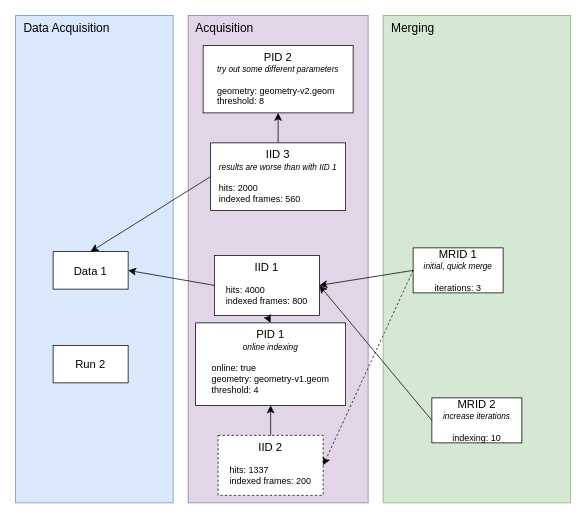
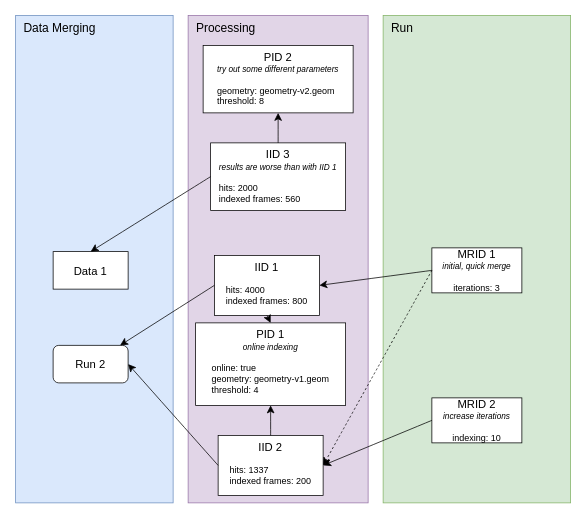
- <mxCell id="4" value="&amp;nbsp; Data Acquisition" style="rounded=0;whiteSpace=wrap;html=1;verticalAlign=top;align=left;textShadow=0;shadow=0;fontSize=16;fillColor=#dae8fc;strokeColor=#6c8ebf;" vertex="1" parent="1"><mxGeometry x="20" y="20" width="210" height="650" as="geometry" /></mxCell>
+ <mxCell id="4" value="&amp;nbsp; Data Merging" style="rounded=0;whiteSpace=wrap;html=1;verticalAlign=top;align=left;textShadow=0;shadow=0;fontSize=16;fillColor=#dae8fc;strokeColor=#6c8ebf;" vertex="1" parent="1"><mxGeometry x="20" y="20" width="210" height="650" as="geometry" /></mxCell>
- <mxCell id="3" value="&amp;nbsp; Acquisition" style="rounded=0;whiteSpace=wrap;html=1;verticalAlign=top;align=left;textShadow=0;shadow=0;fontSize=16;fillColor=#e1d5e7;strokeColor=#9673a6;" vertex="1" parent="1"><mxGeometry x="250" y="20" width="240" height="650" as="geometry" /></mxCell>
+ <mxCell id="3" value="&amp;nbsp; Processing" style="rounded=0;whiteSpace=wrap;html=1;verticalAlign=top;align=left;textShadow=0;shadow=0;fontSize=16;fillColor=#e1d5e7;strokeColor=#9673a6;" vertex="1" parent="1"><mxGeometry x="250" y="20" width="240" height="650" as="geometry" /></mxCell>
- <mxCell id="2" value="&amp;nbsp; Merging" style="rounded=0;whiteSpace=wrap;html=1;verticalAlign=top;align=left;textShadow=0;shadow=0;fontSize=16;fillColor=#d5e8d4;strokeColor=#82b366;" vertex="1" parent="1"><mxGeometry x="510" y="20" width="250" height="650" as="geometry" /></mxCell>
+ <mxCell id="2" value="&amp;nbsp; Run" style="rounded=0;whiteSpace=wrap;html=1;verticalAlign=top;align=left;textShadow=0;shadow=0;fontSize=16;fillColor=#d5e8d4;strokeColor=#82b366;" vertex="1" parent="1"><mxGeometry x="510" y="20" width="250" height="650" as="geometry" /></mxCell>
- <mxCell id="18" value="&lt;font style=&quot;font-size: 15px;&quot;&gt;MRID 1&lt;/font&gt;&lt;div&gt;&lt;font style=&quot;font-size: 11px;&quot;&gt;&lt;i&gt;initial, quick merge&lt;/i&gt;&lt;/font&gt;&lt;/div&gt;&lt;div&gt;&lt;br&gt;&lt;/div&gt;&lt;div&gt;iterations: 3&lt;/div&gt;" style="rounded=0;whiteSpace=wrap;html=1;" vertex="1" parent="1"><mxGeometry x="550" y="330" width="120" height="60" as="geometry" /></mxCell>
+ <mxCell id="18" value="&lt;font style=&quot;font-size: 15px;&quot;&gt;MRID 1&lt;/font&gt;&lt;div&gt;&lt;font style=&quot;font-size: 11px;&quot;&gt;&lt;i&gt;initial, quick merge&lt;/i&gt;&lt;/font&gt;&lt;/div&gt;&lt;div&gt;&lt;br&gt;&lt;/div&gt;&lt;div&gt;iterations: 3&lt;/div&gt;" style="rounded=0;whiteSpace=wrap;html=1;" vertex="1" parent="1"><mxGeometry x="575" y="330" width="120" height="60" as="geometry" /></mxCell>
- <mxCell id="11" value="" style="endArrow=classic;html=1;rounded=0;fontSize=12;startSize=8;endSize=8;curved=1;entryX=1;entryY=0.5;entryDx=0;entryDy=0;exitX=0;exitY=0.5;exitDx=0;exitDy=0;" edge="1" parent="1" source="7" target="9"><mxGeometry width="50" height="50" relative="1" as="geometry"><mxPoint x="230" y="460" as="sourcePoint" /><mxPoint x="220" y="410" as="targetPoint" /></mxGeometry></mxCell>
+ <mxCell id="11" value="" style="endArrow=classic;html=1;rounded=0;fontSize=12;startSize=8;endSize=8;curved=1;exitX=0;exitY=0.5;exitDx=0;exitDy=0;" edge="1" parent="1" source="7" target="10"><mxGeometry width="50" height="50" relative="1" as="geometry"><mxPoint x="230" y="460" as="sourcePoint" /><mxPoint x="220" y="410" as="targetPoint" /></mxGeometry></mxCell>
- <mxCell id="22" value="" style="endArrow=classic;html=1;rounded=0;fontSize=12;startSize=8;endSize=8;curved=1;entryX=1;entryY=0.5;entryDx=0;entryDy=0;exitX=0;exitY=0.5;exitDx=0;exitDy=0;" edge="1" parent="1" source="19" target="7"><mxGeometry width="50" height="50" relative="1" as="geometry"><mxPoint x="530" y="450" as="sourcePoint" /><mxPoint x="580" y="400" as="targetPoint" /></mxGeometry></mxCell>
- <mxCell id="10" value="&lt;font style=&quot;font-size: 15px;&quot;&gt;Run 2&lt;/font&gt;" style="rounded=0;whiteSpace=wrap;html=1;" vertex="1" parent="1"><mxGeometry x="70" y="460" width="100" height="50" as="geometry" /></mxCell>
+ <mxCell id="10" value="&lt;font style=&quot;font-size: 15px;&quot;&gt;Run 2&lt;/font&gt;" style="whiteSpace=wrap;html=1;rounded=1;" vertex="1" parent="1"><mxGeometry x="70" y="460" width="100" height="50" as="geometry" /></mxCell>
+ <mxCell id="13" value="" style="endArrow=classic;html=1;rounded=0;fontSize=12;startSize=8;endSize=8;curved=1;entryX=1;entryY=0.5;entryDx=0;entryDy=0;exitX=0;exitY=0.5;exitDx=0;exitDy=0;" edge="1" parent="1" source="8" target="10"><mxGeometry width="50" height="50" relative="1" as="geometry"><mxPoint x="210" y="635" as="sourcePoint" /><mxPoint x="260" y="585" as="targetPoint" /></mxGeometry></mxCell>
+ <mxCell id="23" value="" style="endArrow=classic;html=1;rounded=0;fontSize=12;startSize=8;endSize=8;curved=1;entryX=1;entryY=0.5;entryDx=0;entryDy=0;exitX=0;exitY=0.5;exitDx=0;exitDy=0;" edge="1" parent="1" source="19" target="8"><mxGeometry width="50" height="50" relative="1" as="geometry"><mxPoint x="590" y="550" as="sourcePoint" /><mxPoint x="580" y="400" as="targetPoint" /></mxGeometry></mxCell>
- <mxCell id="8" value="&lt;font style=&quot;font-size: 15px;&quot;&gt;IID 2&lt;/font&gt;&lt;div&gt;&lt;br&gt;&lt;/div&gt;&lt;div style=&quot;text-align: left;&quot;&gt;hits: 1337&lt;/div&gt;&lt;div style=&quot;text-align: left;&quot;&gt;indexed frames: 200&lt;br&gt;&lt;/div&gt;" style="rounded=0;whiteSpace=wrap;html=1;horizontal=1;verticalAlign=top;dashed=1;" vertex="1" parent="1"><mxGeometry x="290" y="580" width="140" height="80" as="geometry" /></mxCell>
+ <mxCell id="8" value="&lt;font style=&quot;font-size: 15px;&quot;&gt;IID 2&lt;/font&gt;&lt;div&gt;&lt;br&gt;&lt;/div&gt;&lt;div style=&quot;text-align: left;&quot;&gt;hits: 1337&lt;/div&gt;&lt;div style=&quot;text-align: left;&quot;&gt;indexed frames: 200&lt;br&gt;&lt;/div&gt;" style="rounded=0;whiteSpace=wrap;html=1;horizontal=1;verticalAlign=top;" vertex="1" parent="1"><mxGeometry x="290" y="580" width="140" height="80" as="geometry" /></mxCell>
